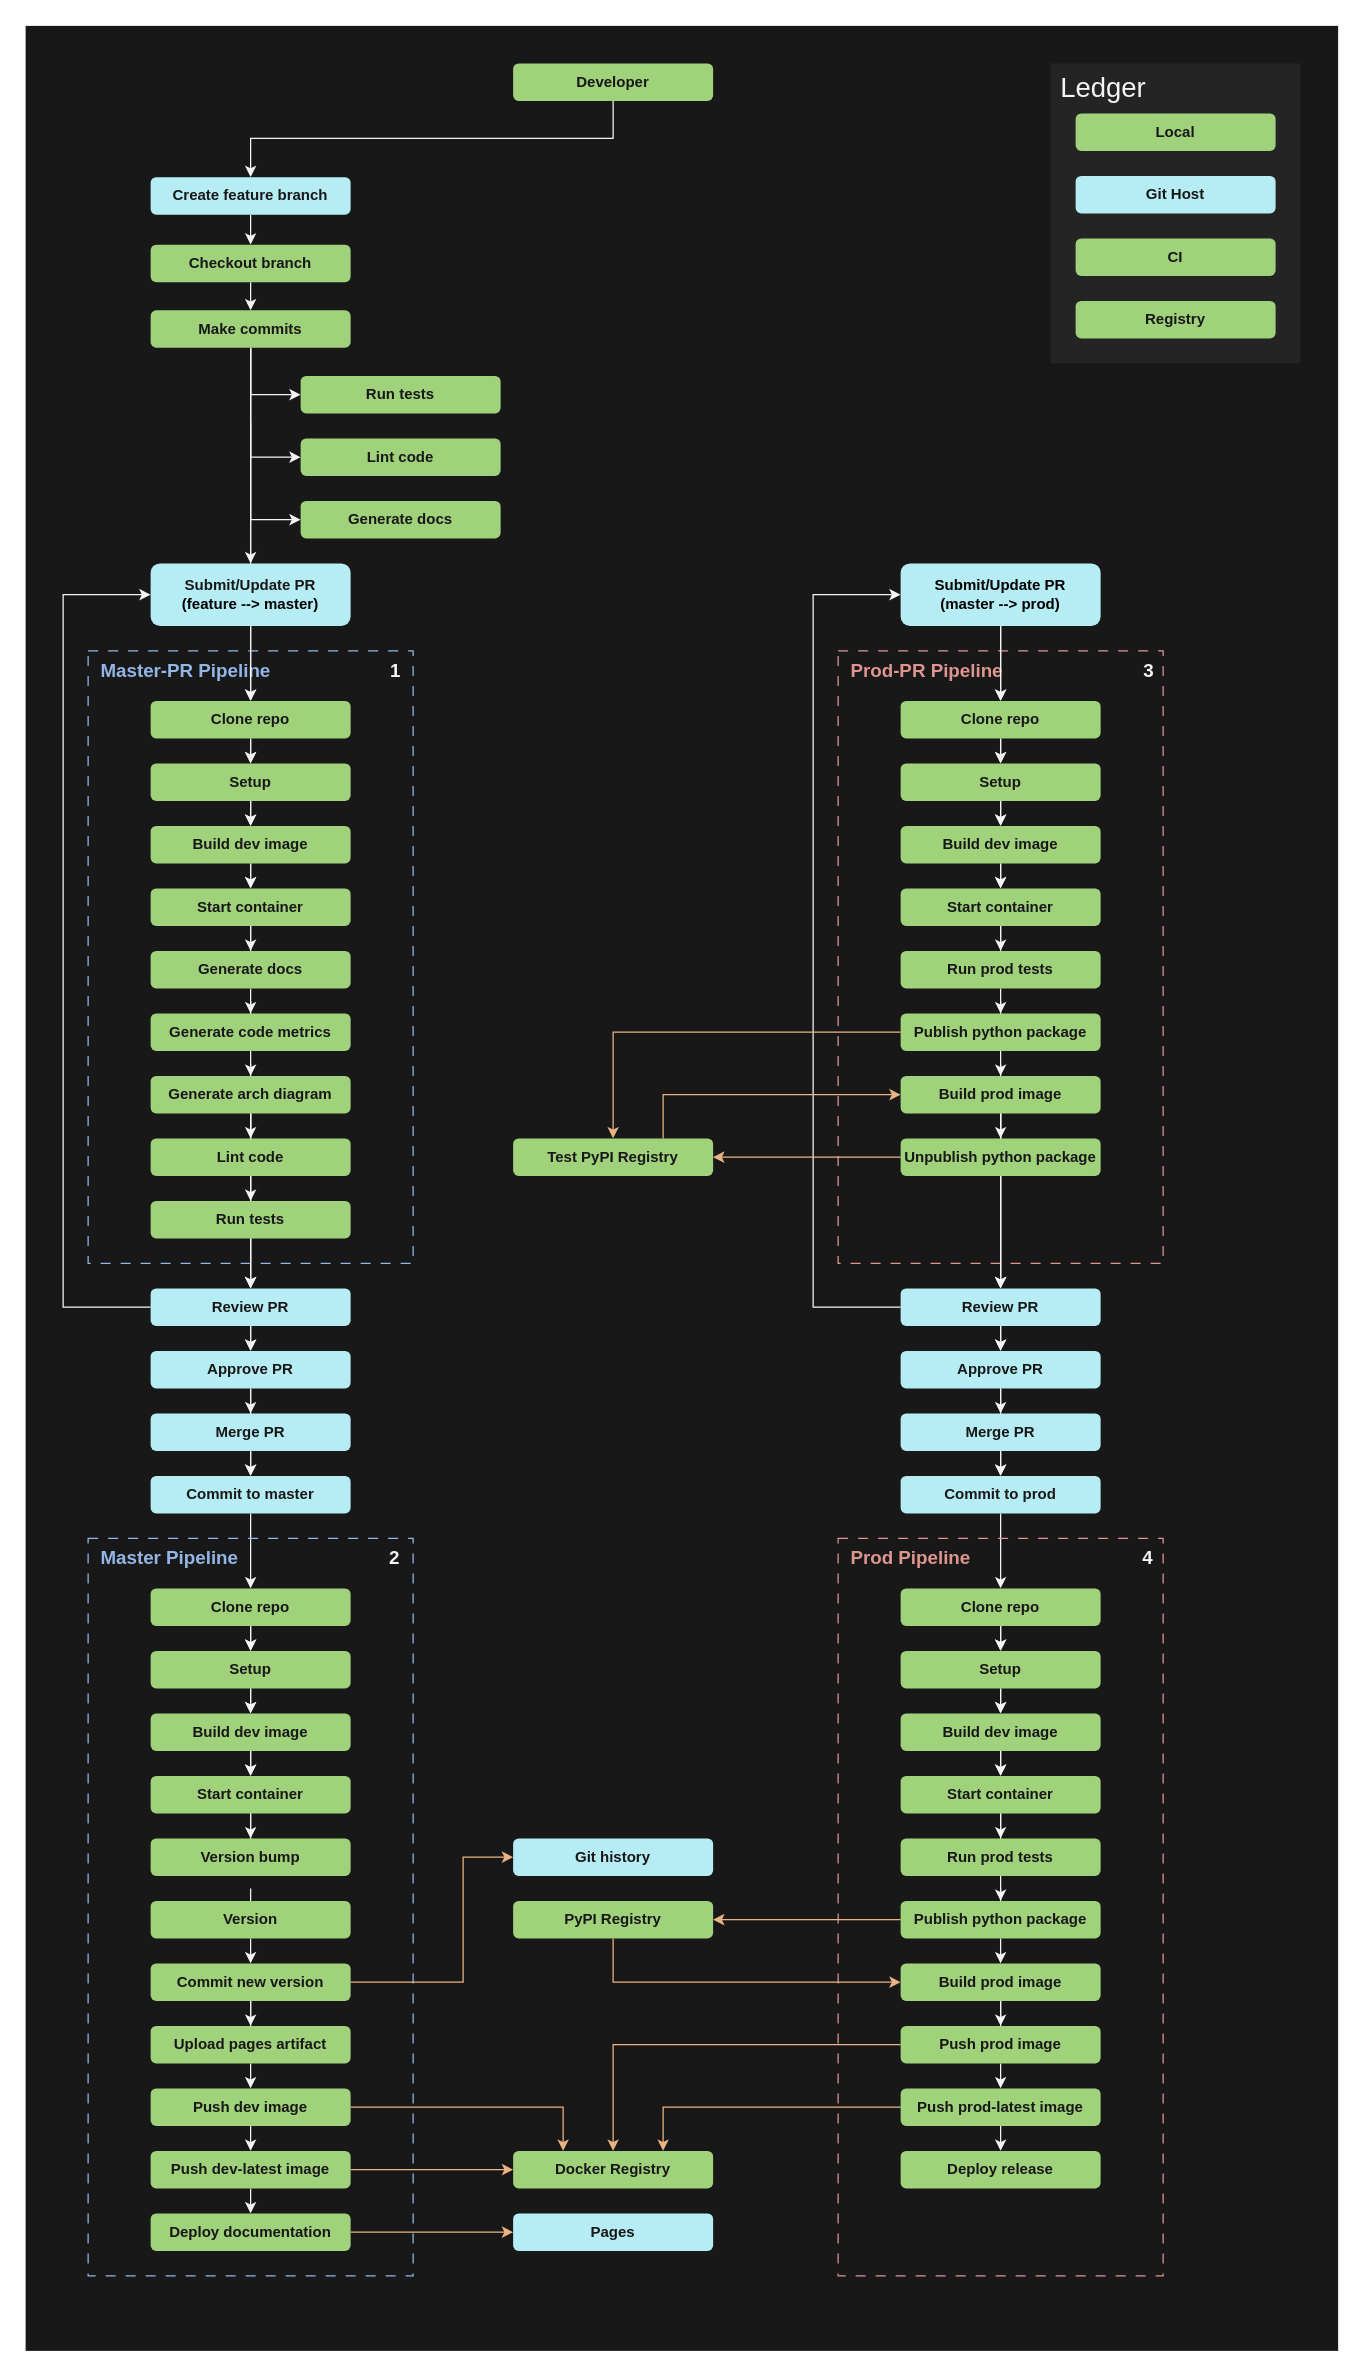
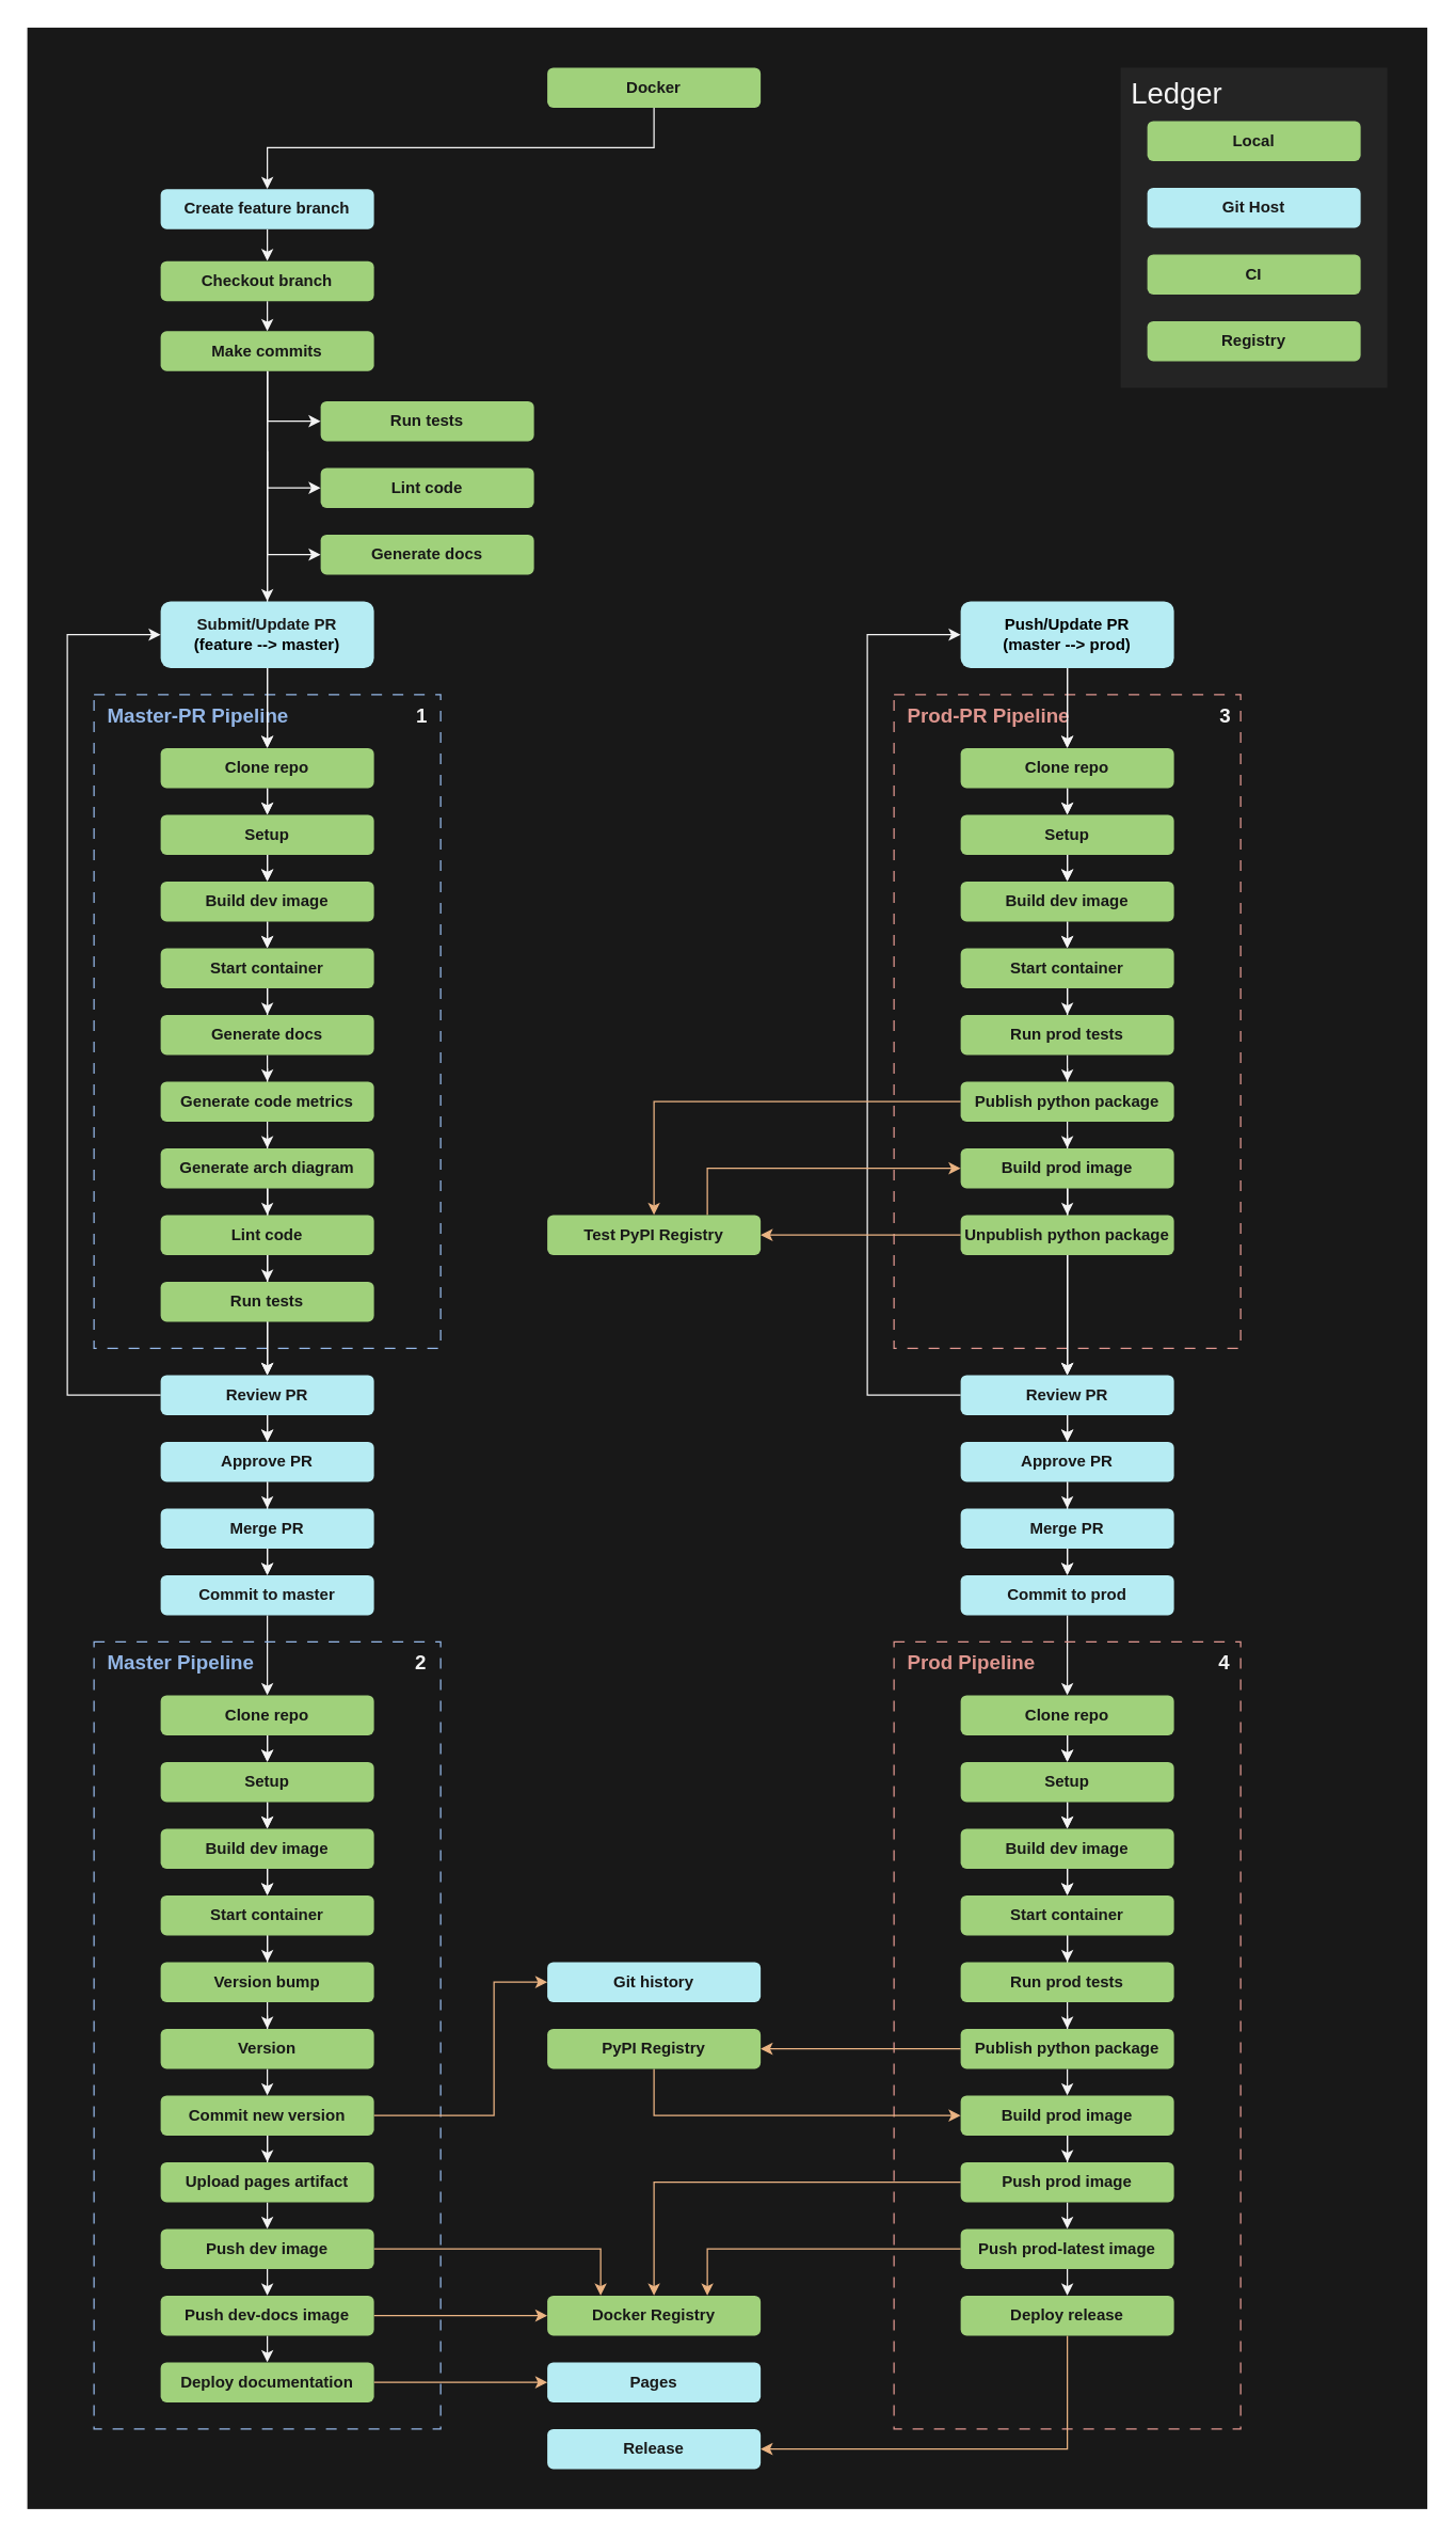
- <mxCell id="158" value="Developer" style="rounded=1;whiteSpace=wrap;html=1;fillColor=light-dark(#A0D17B,#DE958E);strokeColor=none;fontColor=light-dark(#181818,#181818);fontStyle=1" parent="4" vertex="1"><mxGeometry x="410" y="50" width="160" height="30" as="geometry" /></mxCell>
+ <mxCell id="158" value="Docker" style="rounded=1;whiteSpace=wrap;html=1;fillColor=light-dark(#A0D17B,#DE958E);strokeColor=none;fontColor=light-dark(#181818,#181818);fontStyle=1" parent="4" vertex="1"><mxGeometry x="410" y="50" width="160" height="30" as="geometry" /></mxCell>
- <mxCell id="85" value="&lt;span style=&quot;&quot;&gt;&lt;font style=&quot;color: light-dark(rgb(0, 0, 0), rgb(24, 24, 24));&quot;&gt;Submit/Update PR&lt;/font&gt;&lt;/span&gt;&lt;div&gt;&lt;font style=&quot;color: light-dark(rgb(0, 0, 0), rgb(24, 24, 24));&quot;&gt;(master --&amp;gt; prod)&lt;/font&gt;&lt;/div&gt;" style="rounded=1;whiteSpace=wrap;html=1;fillColor=light-dark(#B6ECF3,#B6ECF3);strokeColor=none;fontColor=light-dark(#181818,#181818);fontStyle=1" parent="4" vertex="1"><mxGeometry x="720" y="450" width="160" height="50" as="geometry" /></mxCell>
+ <mxCell id="85" value="&lt;span style=&quot;&quot;&gt;&lt;font style=&quot;color: light-dark(rgb(0, 0, 0), rgb(24, 24, 24));&quot;&gt;Push/Update PR&lt;/font&gt;&lt;/span&gt;&lt;div&gt;&lt;font style=&quot;color: light-dark(rgb(0, 0, 0), rgb(24, 24, 24));&quot;&gt;(master --&amp;gt; prod)&lt;/font&gt;&lt;/div&gt;" style="rounded=1;whiteSpace=wrap;html=1;fillColor=light-dark(#B6ECF3,#B6ECF3);strokeColor=none;fontColor=light-dark(#181818,#181818);fontStyle=1" parent="4" vertex="1"><mxGeometry x="720" y="450" width="160" height="50" as="geometry" /></mxCell>
+ <mxCell id="61" style="edgeStyle=none;html=1;entryX=0.5;entryY=0;entryDx=0;entryDy=0;strokeColor=light-dark(#F4F4F4,#F4F4F4);" parent="4" source="62" target="64" edge="1"><mxGeometry relative="1" as="geometry" /></mxCell>
- <mxCell id="76" value="Push dev-latest image" style="rounded=1;whiteSpace=wrap;html=1;fillColor=light-dark(#A0D17B,#A0D17B);strokeColor=none;fontColor=light-dark(#181818,#181818);fontStyle=1" parent="4" vertex="1"><mxGeometry x="120" y="1720" width="160" height="30" as="geometry" /></mxCell>
+ <mxCell id="76" value="Push dev-docs image" style="rounded=1;whiteSpace=wrap;html=1;fillColor=light-dark(#A0D17B,#A0D17B);strokeColor=none;fontColor=light-dark(#181818,#181818);fontStyle=1" parent="4" vertex="1"><mxGeometry x="120" y="1720" width="160" height="30" as="geometry" /></mxCell>
+ <mxCell id="156" value="Release" style="rounded=1;whiteSpace=wrap;html=1;fillColor=light-dark(#B6ECF3,#B6ECF3);strokeColor=none;fontColor=light-dark(#181818,#181818);fontStyle=1" parent="4" vertex="1"><mxGeometry x="410" y="1820" width="160" height="30" as="geometry" /></mxCell>
+ <mxCell id="150" style="edgeStyle=none;html=1;entryX=1;entryY=0.5;entryDx=0;entryDy=0;rounded=0;curved=0;strokeColor=light-dark(#EBB483,#EBB483);" parent="4" source="151" target="156" edge="1"><mxGeometry relative="1" as="geometry"><Array as="points"><mxPoint x="800" y="1835" /></Array></mxGeometry></mxCell>
